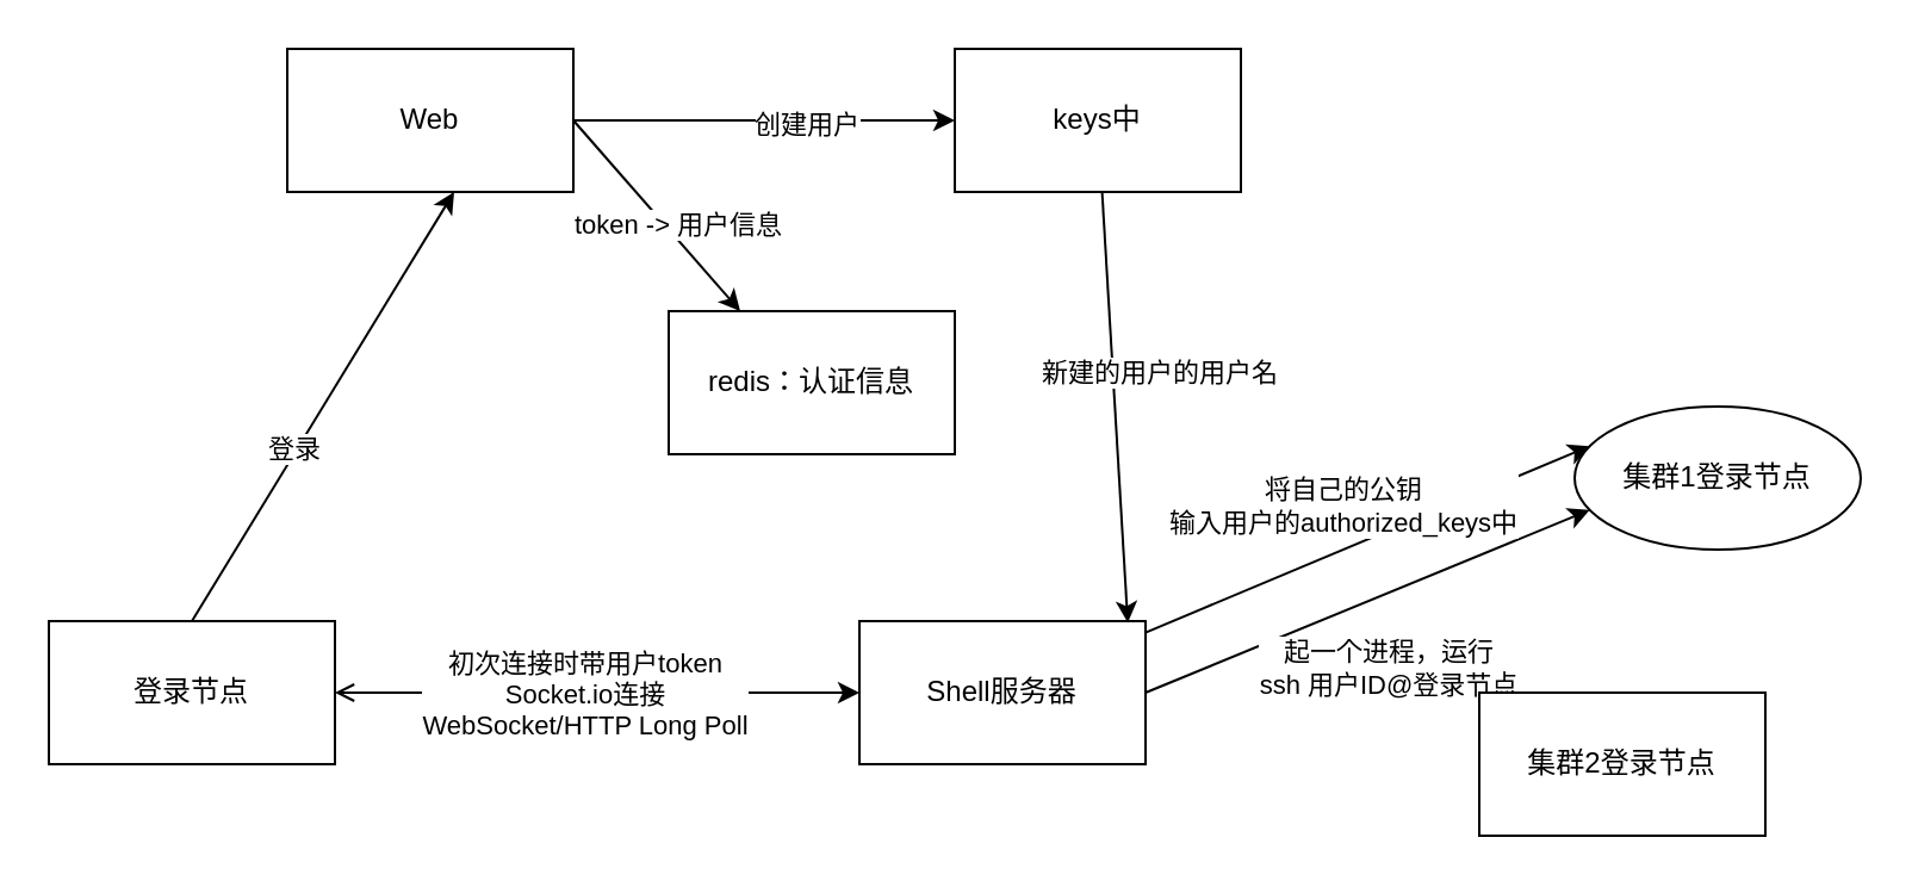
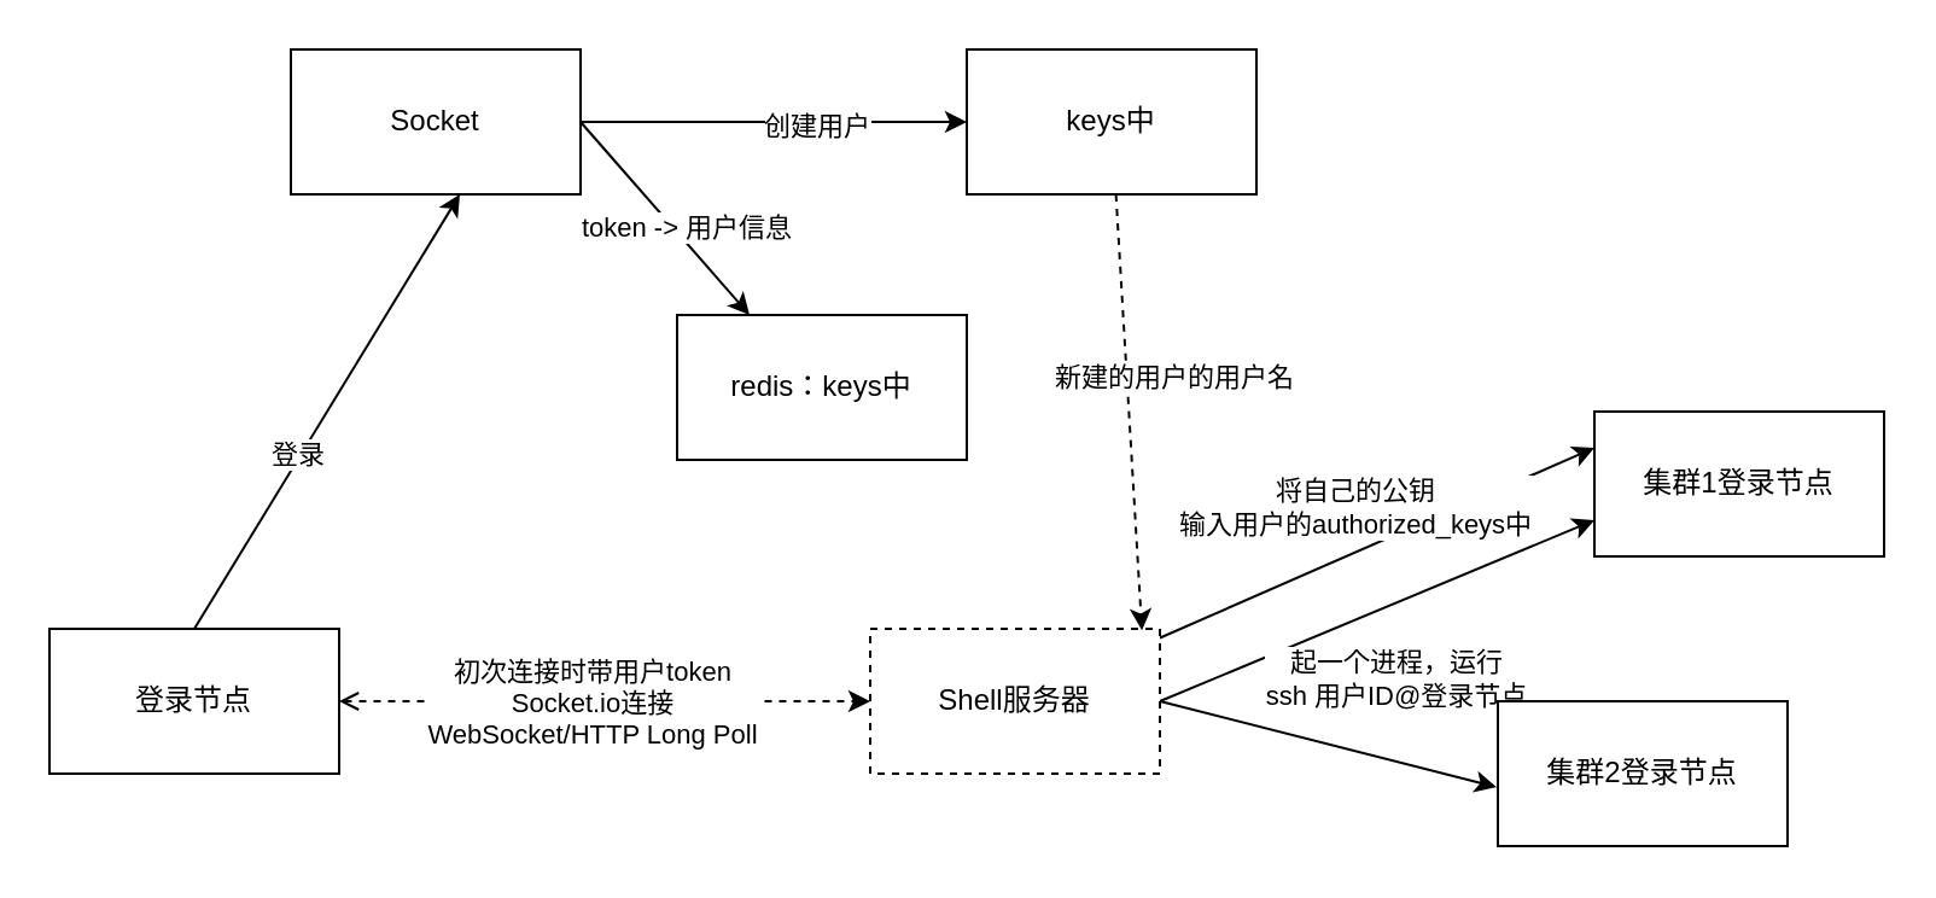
- <mxCell id="20" value="Web" style="whiteSpace=wrap;html=1;" vertex="1" parent="1"><mxGeometry x="120" y="20" width="120" height="60" as="geometry" /></mxCell>
+ <mxCell id="20" value="Socket" style="whiteSpace=wrap;html=1;" vertex="1" parent="1"><mxGeometry x="120" y="20" width="120" height="60" as="geometry" /></mxCell>
- <mxCell id="13" value="redis：认证信息" style="rounded=0;whiteSpace=wrap;html=1;" parent="1" vertex="1"><mxGeometry x="280" y="130" width="120" height="60" as="geometry" /></mxCell>
+ <mxCell id="13" value="redis：keys中" style="rounded=0;whiteSpace=wrap;html=1;" parent="1" vertex="1"><mxGeometry x="280" y="130" width="120" height="60" as="geometry" /></mxCell>
- <mxCell id="14" value="集群1登录节点" style="ellipse;whiteSpace=wrap;html=1;" parent="1" vertex="1"><mxGeometry x="660" y="170" width="120" height="60" as="geometry" /></mxCell>
+ <mxCell id="14" value="集群1登录节点" style="rounded=0;whiteSpace=wrap;html=1;" parent="1" vertex="1"><mxGeometry x="660" y="170" width="120" height="60" as="geometry" /></mxCell>
- <mxCell id="21" style="edgeStyle=none;html=1;entryX=0.938;entryY=0.011;entryDx=0;entryDy=0;entryPerimeter=0;" edge="1" parent="1" source="23" target="12"><mxGeometry relative="1" as="geometry" /></mxCell>
+ <mxCell id="21" style="edgeStyle=none;html=1;entryX=0.938;entryY=0.011;entryDx=0;entryDy=0;entryPerimeter=0;dashed=1;" edge="1" parent="1" source="23" target="12"><mxGeometry relative="1" as="geometry" /></mxCell>
- <mxCell id="2" style="edgeStyle=none;html=1;exitX=1;exitY=0.5;exitDx=0;exitDy=0;entryX=0;entryY=0.5;entryDx=0;entryDy=0;startArrow=open;startFill=0;" parent="1" source="6" target="12" edge="1"><mxGeometry relative="1" as="geometry" /></mxCell>
+ <mxCell id="2" style="edgeStyle=none;html=1;exitX=1;exitY=0.5;exitDx=0;exitDy=0;entryX=0;entryY=0.5;entryDx=0;entryDy=0;startArrow=open;startFill=0;dashed=1;" parent="1" source="6" target="12" edge="1"><mxGeometry relative="1" as="geometry" /></mxCell>
- <mxCell id="12" value="Shell服务器" style="rounded=0;whiteSpace=wrap;html=1;" parent="1" vertex="1"><mxGeometry x="360" y="260" width="120" height="60" as="geometry" /></mxCell>
+ <mxCell id="12" value="Shell服务器" style="rounded=0;whiteSpace=wrap;html=1;dashed=1;" parent="1" vertex="1"><mxGeometry x="360" y="260" width="120" height="60" as="geometry" /></mxCell>
+ <mxCell id="9" style="edgeStyle=none;html=1;exitX=1;exitY=0.5;exitDx=0;exitDy=0;entryX=-0.004;entryY=0.593;entryDx=0;entryDy=0;entryPerimeter=0;" parent="1" source="12" target="15" edge="1"><mxGeometry relative="1" as="geometry" /></mxCell>
